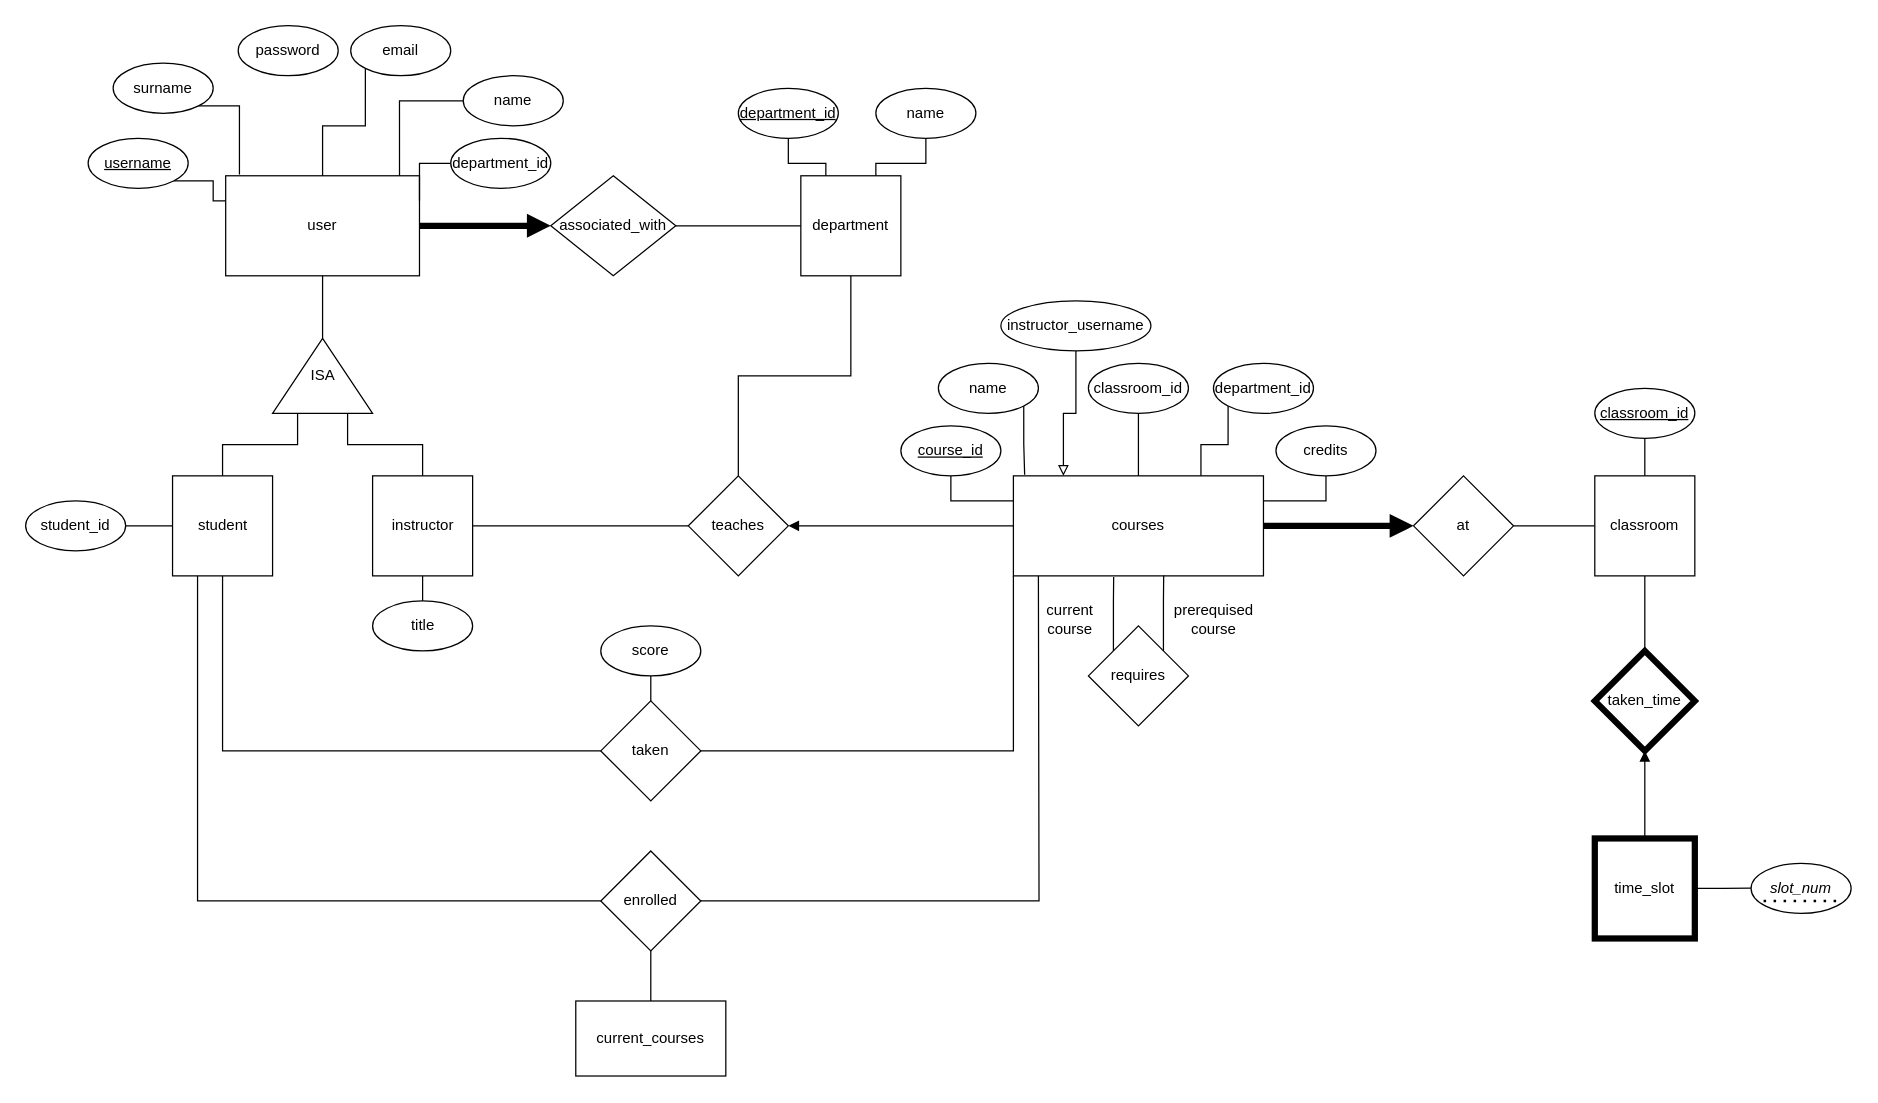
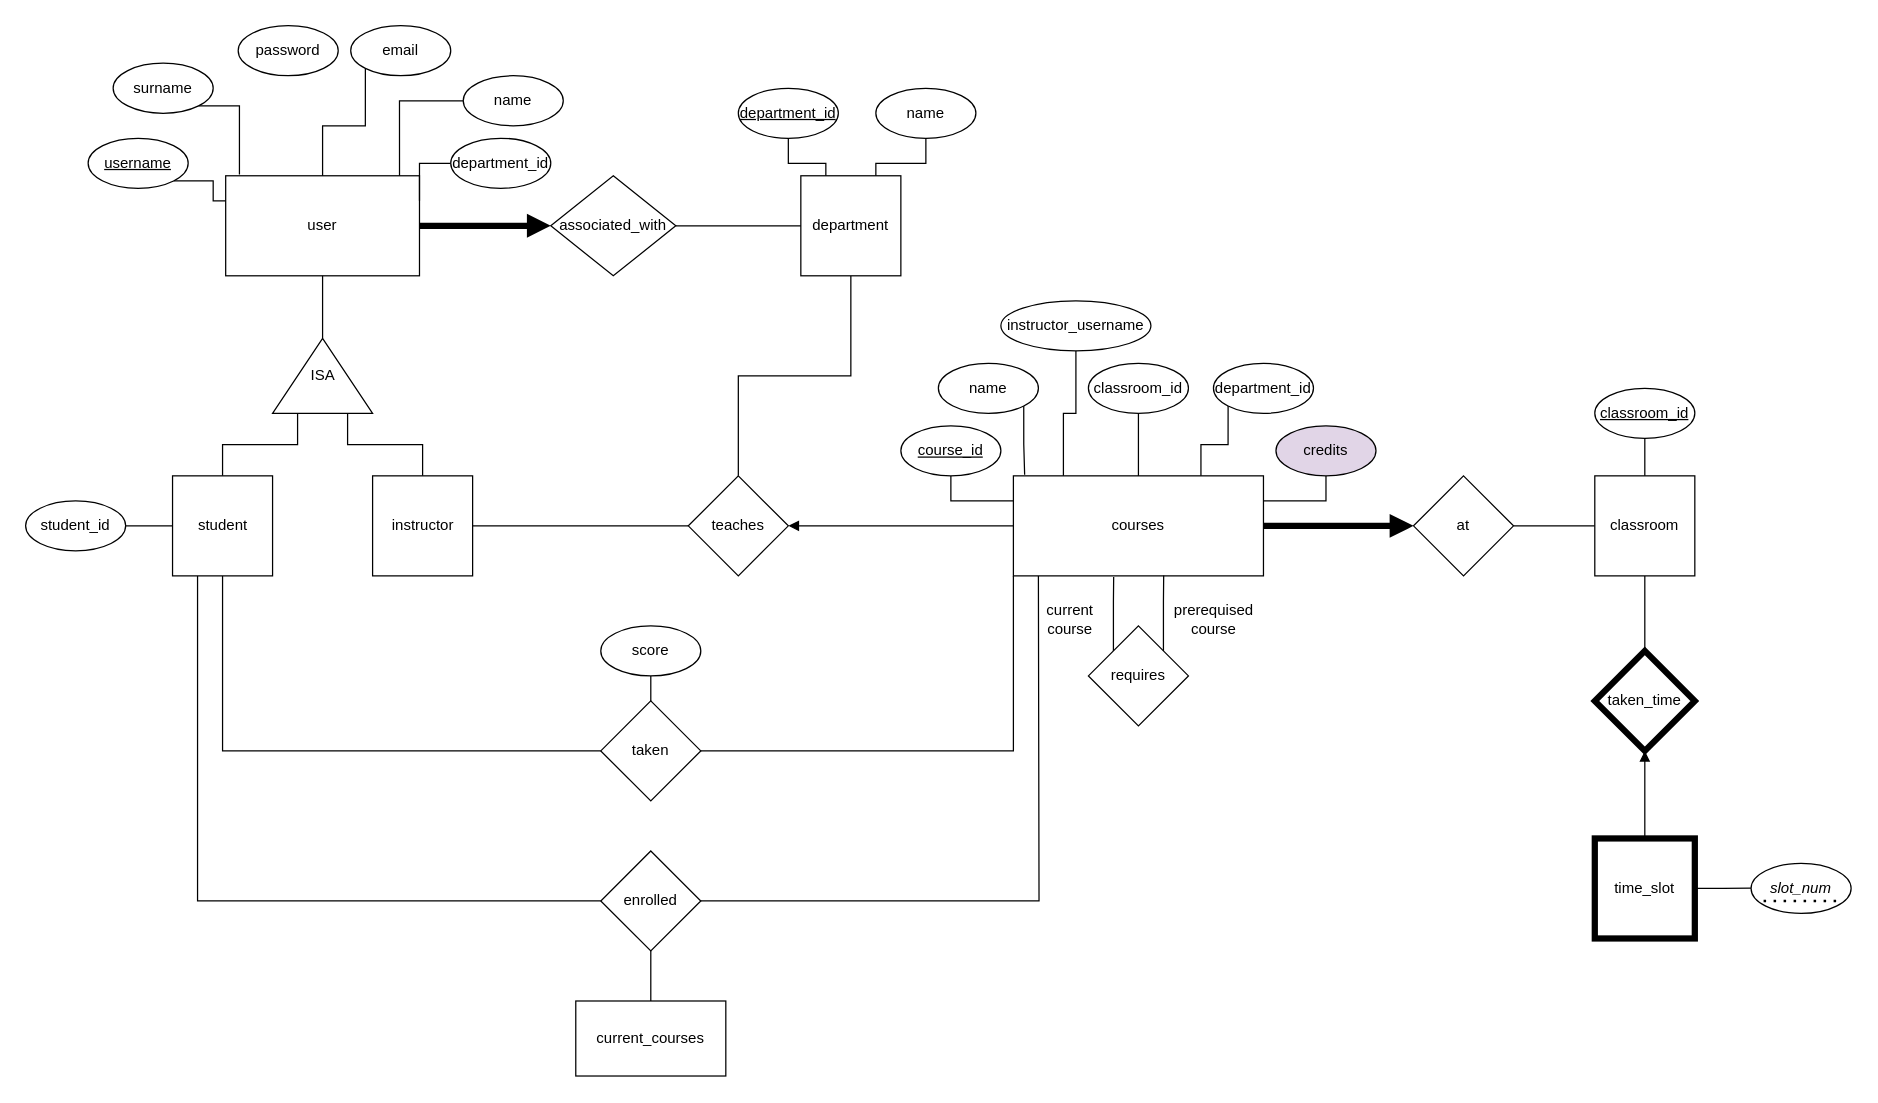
- <mxCell id="59" value="credits" style="ellipse;whiteSpace=wrap;html=1;" vertex="1" parent="1"><mxGeometry x="1020" y="340" width="80" height="40" as="geometry" /></mxCell>
+ <mxCell id="59" value="credits" style="ellipse;whiteSpace=wrap;html=1;fillColor=#e1d5e7;" vertex="1" parent="1"><mxGeometry x="1020" y="340" width="80" height="40" as="geometry" /></mxCell>
- <mxCell id="60" style="edgeStyle=orthogonalEdgeStyle;rounded=0;orthogonalLoop=1;jettySize=auto;html=1;exitX=0.5;exitY=1;exitDx=0;exitDy=0;entryX=0.2;entryY=0;entryDx=0;entryDy=0;entryPerimeter=0;startArrow=none;startFill=0;endArrow=block;endFill=0;strokeWidth=1;" edge="1" parent="1" source="61" target="21"><mxGeometry relative="1" as="geometry" /></mxCell>
+ <mxCell id="60" style="edgeStyle=orthogonalEdgeStyle;rounded=0;orthogonalLoop=1;jettySize=auto;html=1;exitX=0.5;exitY=1;exitDx=0;exitDy=0;entryX=0.2;entryY=0;entryDx=0;entryDy=0;entryPerimeter=0;startArrow=none;startFill=0;endArrow=none;endFill=0;strokeWidth=1;" edge="1" parent="1" source="61" target="21"><mxGeometry relative="1" as="geometry" /></mxCell>
- <mxCell id="48" style="edgeStyle=orthogonalEdgeStyle;rounded=0;orthogonalLoop=1;jettySize=auto;html=1;exitX=0.5;exitY=0;exitDx=0;exitDy=0;entryX=0.5;entryY=1;entryDx=0;entryDy=0;endArrow=none;endFill=0;strokeWidth=1;" edge="1" parent="1" source="49" target="14"><mxGeometry relative="1" as="geometry" /></mxCell>
- <mxCell id="49" value="title" style="ellipse;whiteSpace=wrap;html=1;" vertex="1" parent="1"><mxGeometry x="297.5" y="480" width="80" height="40" as="geometry" /></mxCell>
